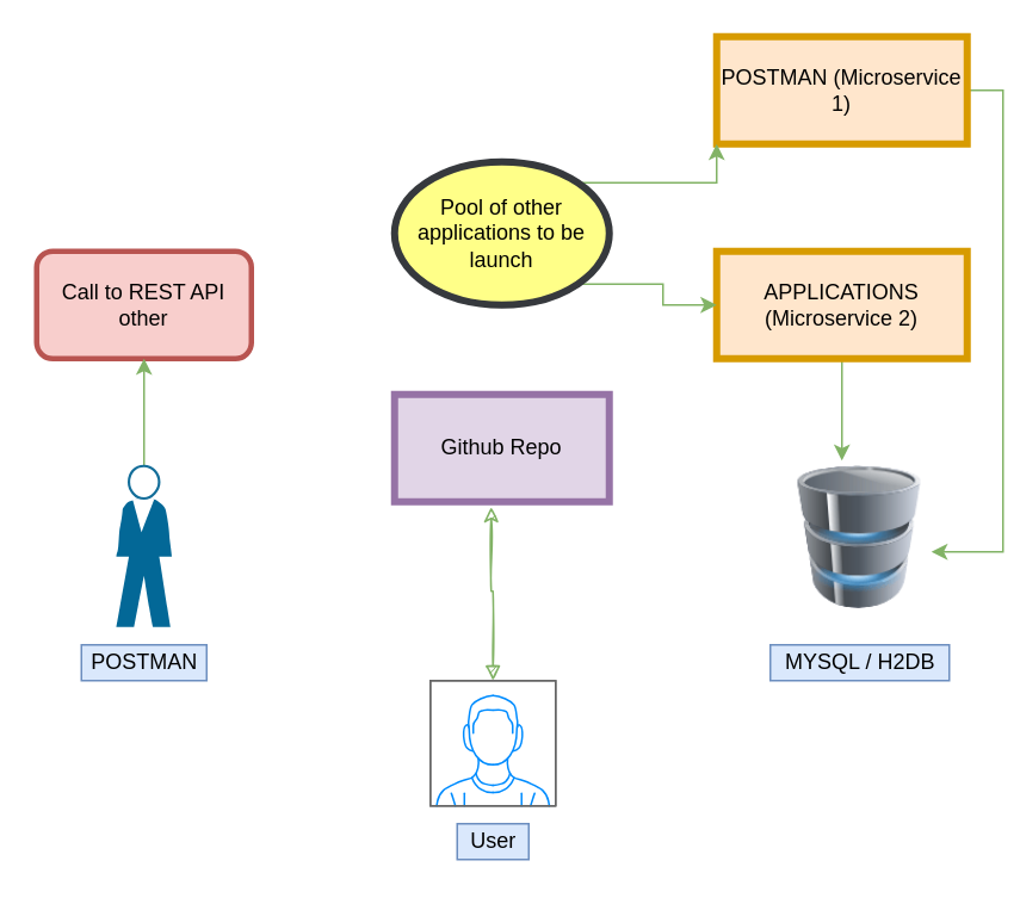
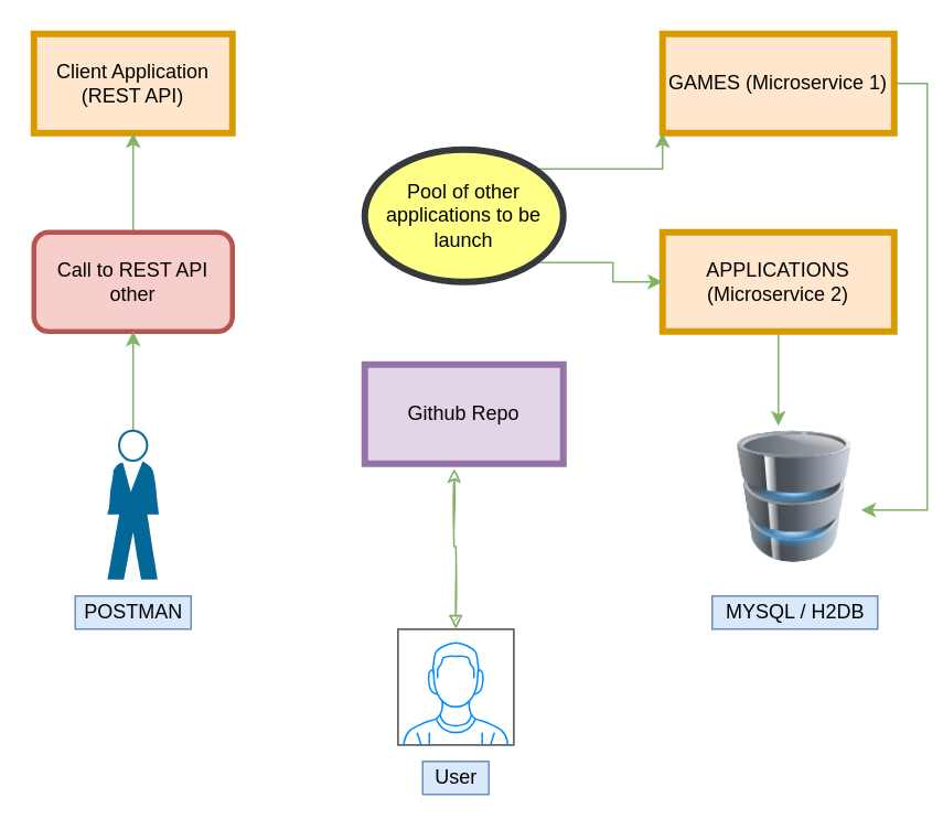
+ <mxCell id="2" value="Client Application (REST API)" style="rounded=0;whiteSpace=wrap;html=1;fillColor=#ffe6cc;strokeColor=#d79b00;strokeWidth=4;" vertex="1" parent="1"><mxGeometry x="20" y="20" width="120" height="60" as="geometry" /></mxCell>
- <mxCell id="4" value="POSTMAN (Microservice 1)" style="rounded=0;whiteSpace=wrap;html=1;fillColor=#ffe6cc;strokeColor=#d79b00;strokeWidth=4;" vertex="1" parent="1"><mxGeometry x="400" y="20" width="140" height="60" as="geometry" /></mxCell>
+ <mxCell id="4" value="GAMES (Microservice 1)" style="rounded=0;whiteSpace=wrap;html=1;fillColor=#ffe6cc;strokeColor=#d79b00;strokeWidth=4;" vertex="1" parent="1"><mxGeometry x="400" y="20" width="140" height="60" as="geometry" /></mxCell>
+ <mxCell id="5" style="edgeStyle=orthogonalEdgeStyle;rounded=0;orthogonalLoop=1;jettySize=auto;html=1;exitX=0.5;exitY=0;exitDx=0;exitDy=0;entryX=0.5;entryY=1;entryDx=0;entryDy=0;fillColor=#d5e8d4;strokeColor=#82b366;" edge="1" parent="1" source="6" target="2"><mxGeometry relative="1" as="geometry" /></mxCell>
